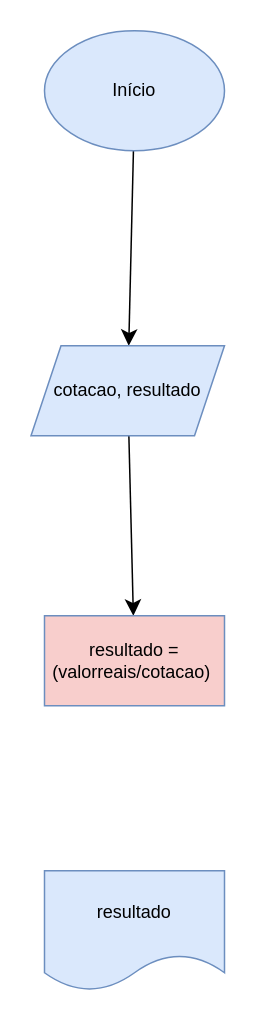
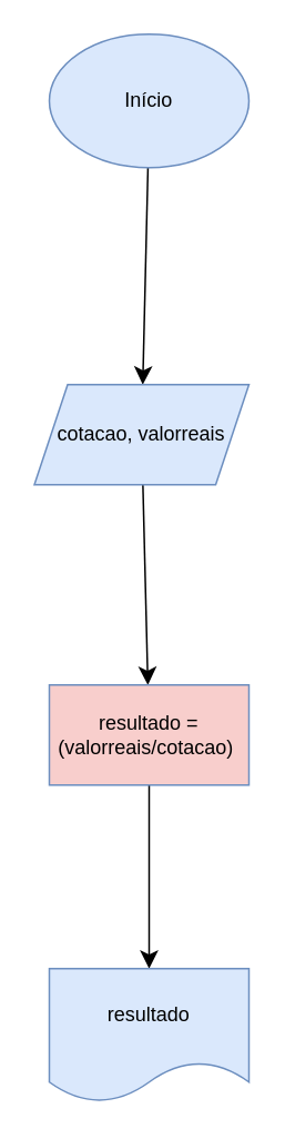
- <mxCell id="5" value="cotacao, resultado" style="shape=parallelogram;perimeter=parallelogramPerimeter;whiteSpace=wrap;html=1;fixedSize=1;fillColor=#dae8fc;strokeColor=#6c8ebf;" vertex="1" parent="1"><mxGeometry x="20" y="230" width="129" height="60" as="geometry" /></mxCell>
+ <mxCell id="5" value="cotacao, valorreais" style="shape=parallelogram;perimeter=parallelogramPerimeter;whiteSpace=wrap;html=1;fixedSize=1;fillColor=#dae8fc;strokeColor=#6c8ebf;" vertex="1" parent="1"><mxGeometry x="20" y="230" width="129" height="60" as="geometry" /></mxCell>
+ <mxCell id="6" value="" style="edgeStyle=none;curved=1;rounded=0;orthogonalLoop=1;jettySize=auto;html=1;fontSize=12;startSize=8;endSize=8;" edge="1" parent="1" source="7" target="8"><mxGeometry relative="1" as="geometry" /></mxCell>
